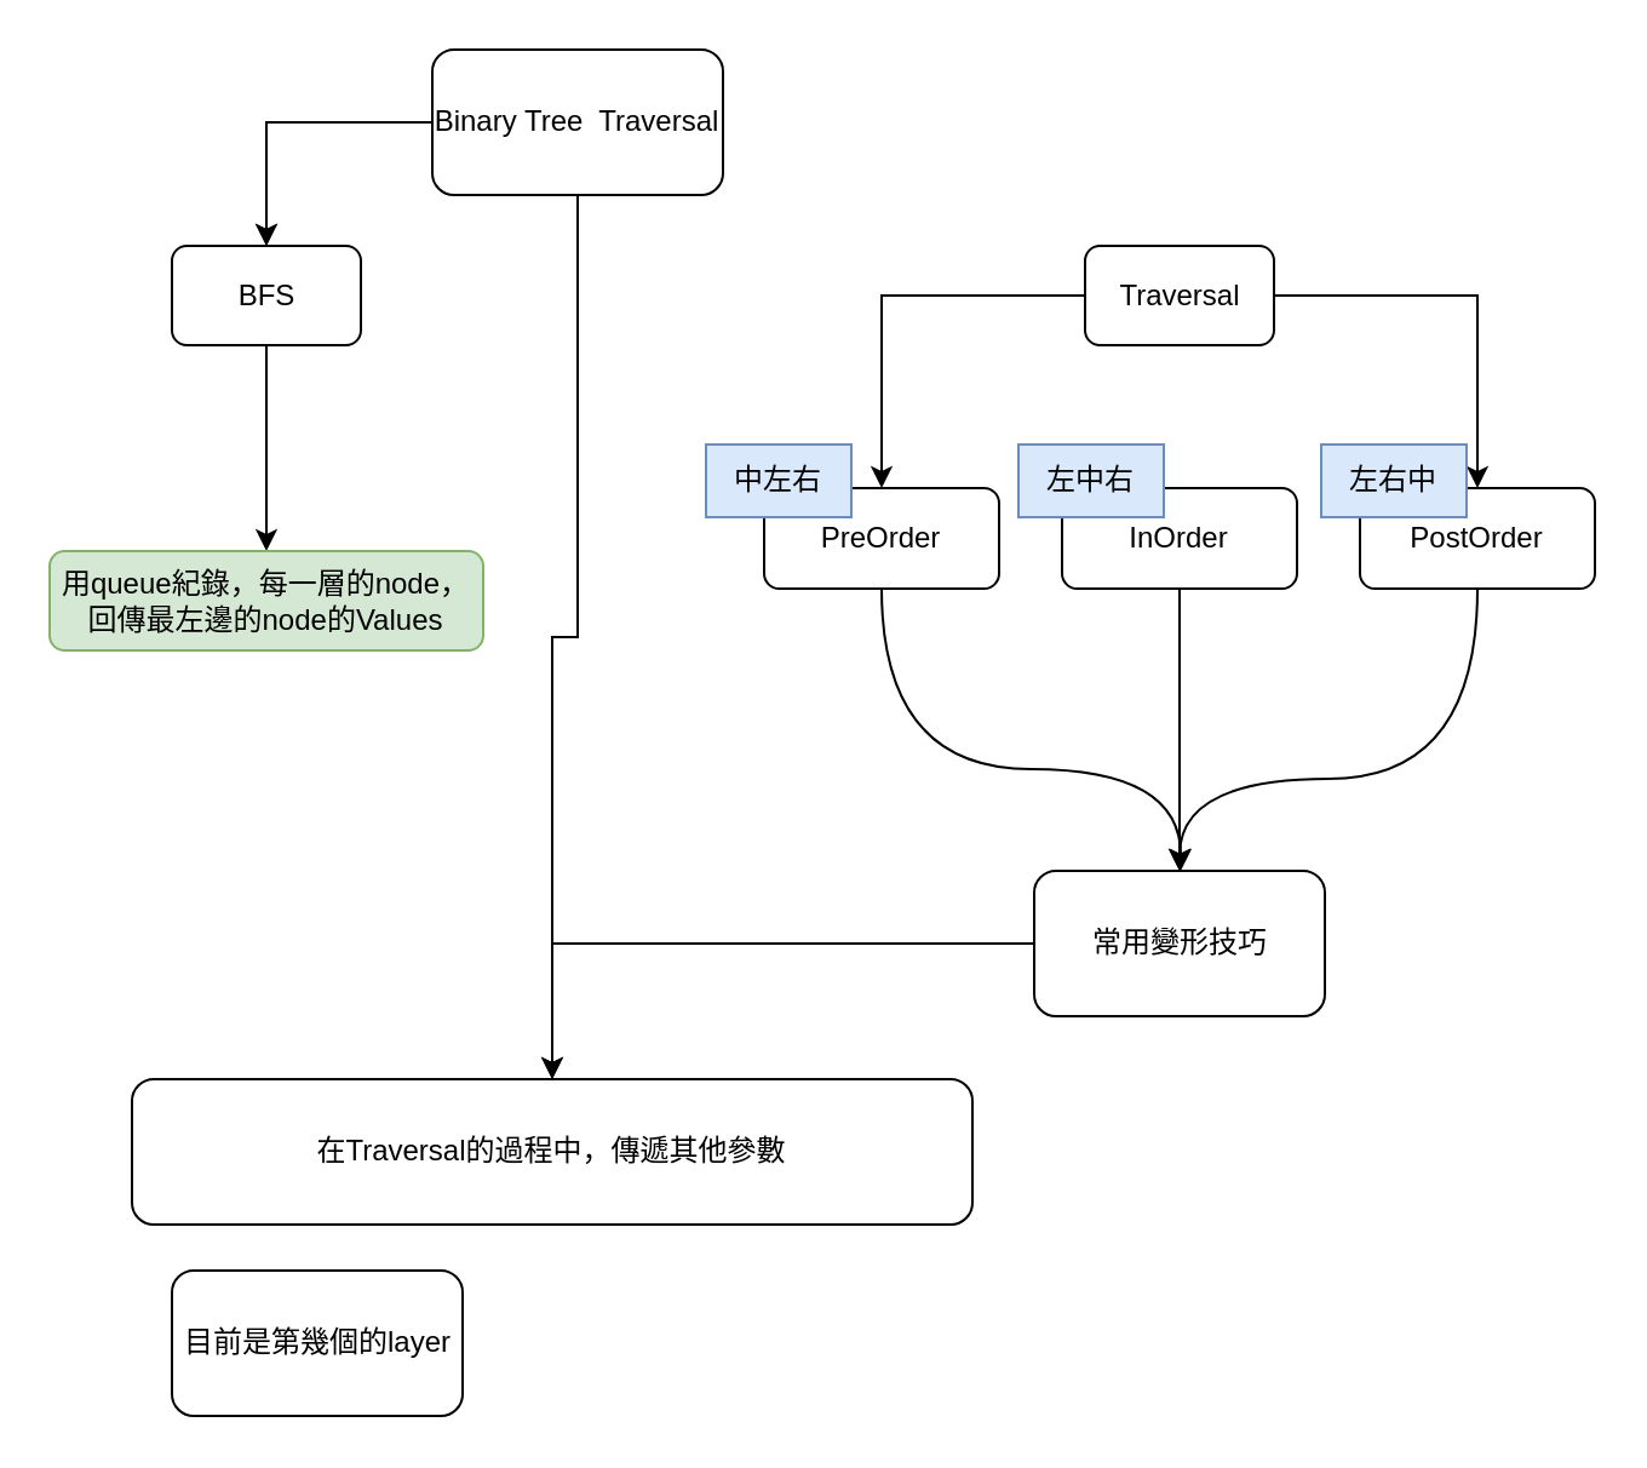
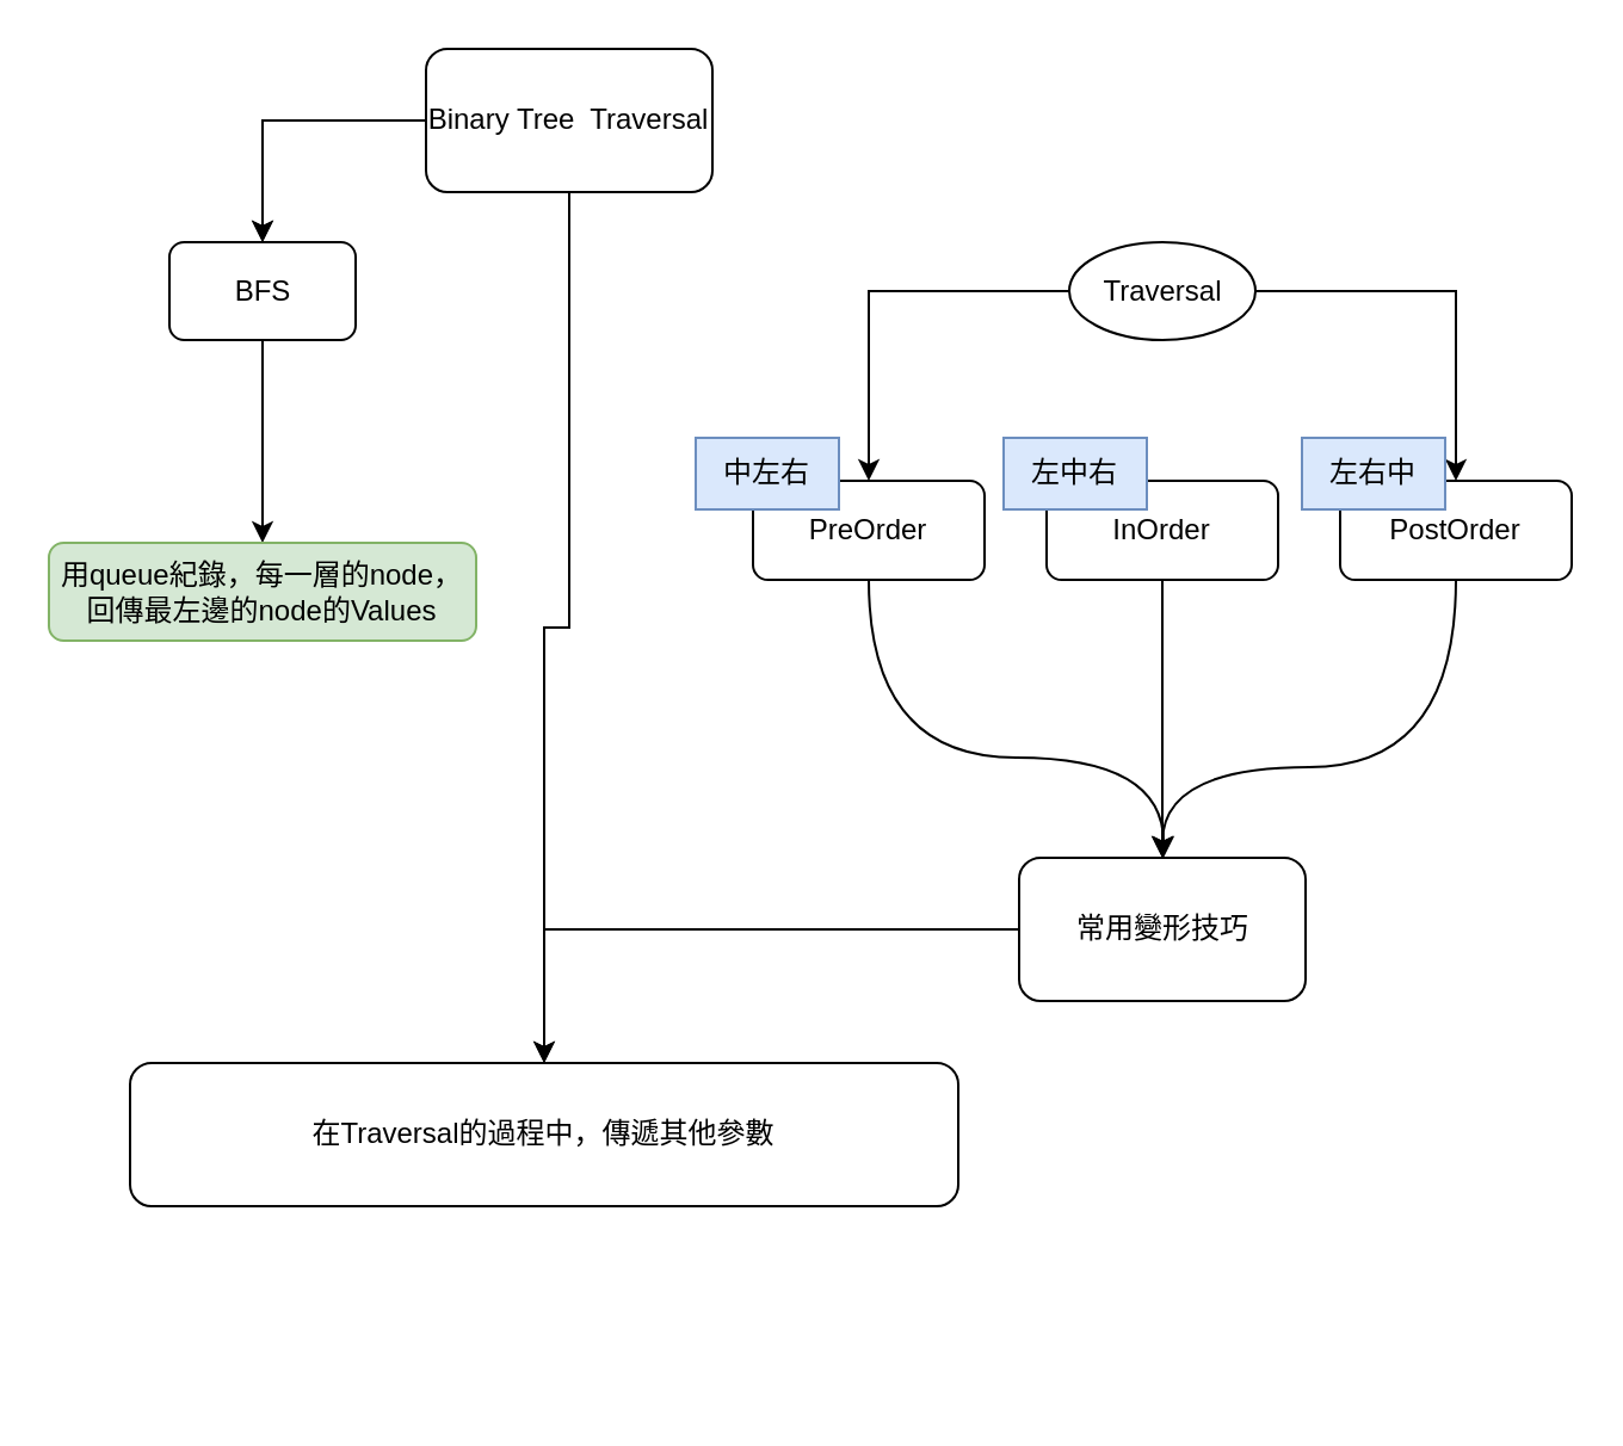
- <mxCell id="11" value="Traversal" style="rounded=1;whiteSpace=wrap;html=1;flipH=0;flipV=1;" vertex="1" parent="1"><mxGeometry x="447.5" y="101" width="78" height="41" as="geometry" /></mxCell>
+ <mxCell id="11" value="Traversal" style="ellipse;whiteSpace=wrap;html=1;flipH=0;flipV=1;" vertex="1" parent="1"><mxGeometry x="447.5" y="101" width="78" height="41" as="geometry" /></mxCell>
- <mxCell id="24" value="目前是第幾個的layer" style="rounded=1;whiteSpace=wrap;html=1;" vertex="1" parent="1"><mxGeometry x="70.5" y="524" width="120" height="60" as="geometry" /></mxCell>
